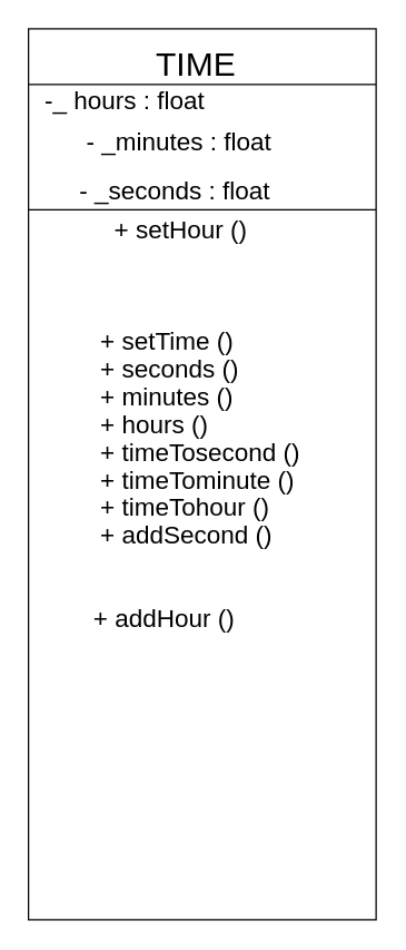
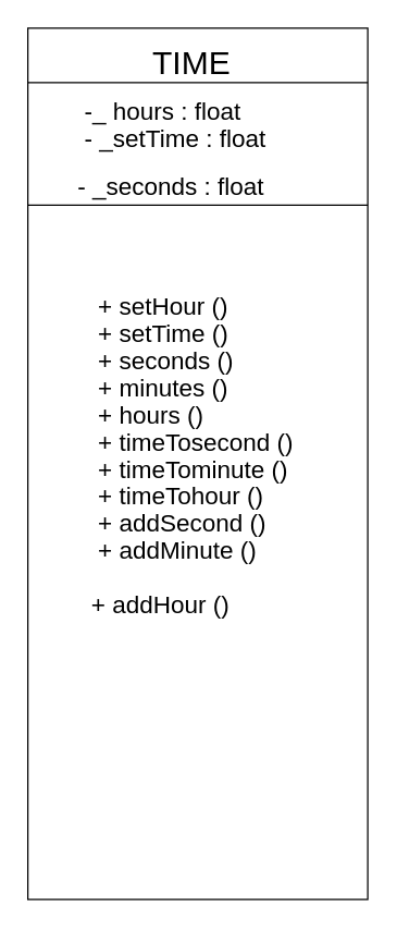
- <mxCell id="4" value="&lt;font style=&quot;font-size: 18px&quot;&gt;-_ hours : float&lt;/font&gt;" style="text;html=1;resizable=0;points=[];autosize=1;align=left;verticalAlign=top;spacingTop=-4;" vertex="1" parent="1"><mxGeometry x="30" y="59" width="130" height="20" as="geometry" /></mxCell>
+ <mxCell id="4" value="&lt;font style=&quot;font-size: 18px&quot;&gt;-_ hours : float&lt;/font&gt;" style="text;html=1;resizable=0;points=[];autosize=1;align=left;verticalAlign=top;spacingTop=-4;" vertex="1" parent="1"><mxGeometry x="60" y="69" width="130" height="20" as="geometry" /></mxCell>
- <mxCell id="5" value="&lt;font style=&quot;font-size: 18px&quot;&gt;- _minutes : float&lt;/font&gt;" style="text;html=1;resizable=0;points=[];autosize=1;align=left;verticalAlign=top;spacingTop=-4;" vertex="1" parent="1"><mxGeometry x="60" y="89" width="150" height="20" as="geometry" /></mxCell>
+ <mxCell id="5" value="&lt;font style=&quot;font-size: 18px&quot;&gt;- _setTime : float&lt;/font&gt;" style="text;html=1;resizable=0;points=[];autosize=1;align=left;verticalAlign=top;spacingTop=-4;" vertex="1" parent="1"><mxGeometry x="60" y="89" width="150" height="20" as="geometry" /></mxCell>
- <mxCell id="9" value="&lt;font style=&quot;font-size: 18px&quot;&gt;+ setHour ()&lt;/font&gt;" style="text;html=1;resizable=0;points=[];autosize=1;align=left;verticalAlign=top;spacingTop=-4;" vertex="1" parent="1"><mxGeometry x="80" y="152" width="110" height="20" as="geometry" /></mxCell>
+ <mxCell id="9" value="&lt;font style=&quot;font-size: 18px&quot;&gt;+ setHour ()&lt;/font&gt;" style="text;html=1;resizable=0;points=[];autosize=1;align=left;verticalAlign=top;spacingTop=-4;" vertex="1" parent="1"><mxGeometry x="70" y="212" width="110" height="20" as="geometry" /></mxCell>
+ <mxCell id="18" value="&lt;font style=&quot;font-size: 18px&quot;&gt;+ addMinute ()&lt;/font&gt;" style="text;html=1;resizable=0;points=[];autosize=1;align=left;verticalAlign=top;spacingTop=-4;" vertex="1" parent="1"><mxGeometry x="70" y="391" width="130" height="20" as="geometry" /></mxCell>
